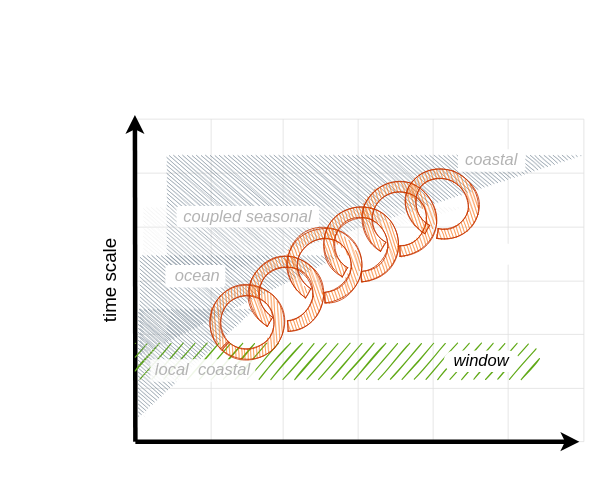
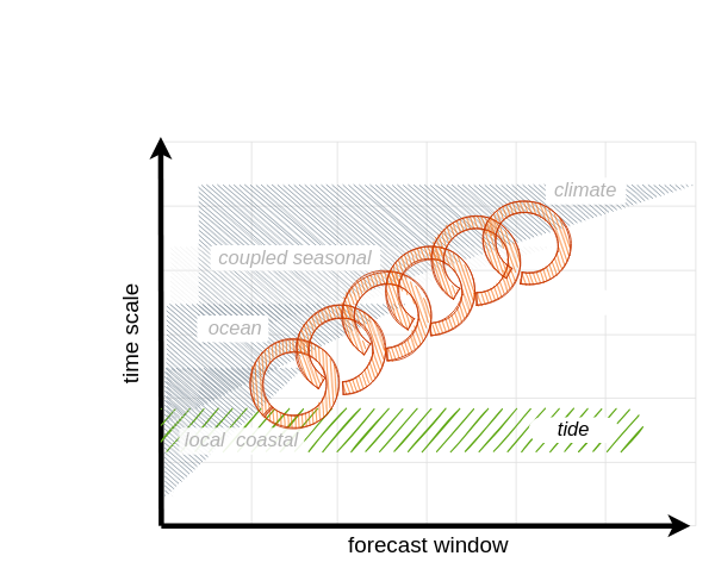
- <mxCell id="60" value="&lt;font style=&quot;font-size: 22px&quot; color=&quot;#B3B3B3&quot;&gt;coastal&lt;/font&gt;" style="text;html=1;strokeColor=none;align=center;verticalAlign=middle;whiteSpace=wrap;rounded=1;fontSize=22;fontStyle=2;fillColor=#ffffff;fontColor=#DEDEDE;" parent="57" vertex="1"><mxGeometry x="430" width="90" height="30" as="geometry" /></mxCell>
+ <mxCell id="60" value="&lt;font style=&quot;font-size: 22px&quot; color=&quot;#B3B3B3&quot;&gt;climate&lt;/font&gt;" style="text;html=1;strokeColor=none;align=center;verticalAlign=middle;whiteSpace=wrap;rounded=1;fontSize=22;fontStyle=2;fillColor=#ffffff;fontColor=#DEDEDE;" parent="57" vertex="1"><mxGeometry x="430" width="90" height="30" as="geometry" /></mxCell>
- <mxCell id="69" value="window" style="text;html=1;strokeColor=none;align=center;verticalAlign=middle;whiteSpace=wrap;rounded=1;fontSize=22;fontStyle=2;fillColor=#ffffff;arcSize=50;" parent="57" vertex="1"><mxGeometry x="411.16" y="268.435" width="100.506" height="28.57" as="geometry" /></mxCell>
+ <mxCell id="69" value="tide" style="text;html=1;strokeColor=none;align=center;verticalAlign=middle;whiteSpace=wrap;rounded=1;fontSize=22;fontStyle=2;fillColor=#ffffff;arcSize=50;" parent="57" vertex="1"><mxGeometry x="411.16" y="268.435" width="100.506" height="28.57" as="geometry" /></mxCell>
+ <mxCell id="3" value="&lt;font style=&quot;font-size: 25px&quot;&gt;forecast window&lt;br&gt;&lt;/font&gt;" style="text;html=1;strokeColor=none;fillColor=none;align=center;verticalAlign=middle;whiteSpace=wrap;rounded=0;" parent="2" vertex="1"><mxGeometry x="229" y="430" width="250" height="40" as="geometry" /></mxCell>
